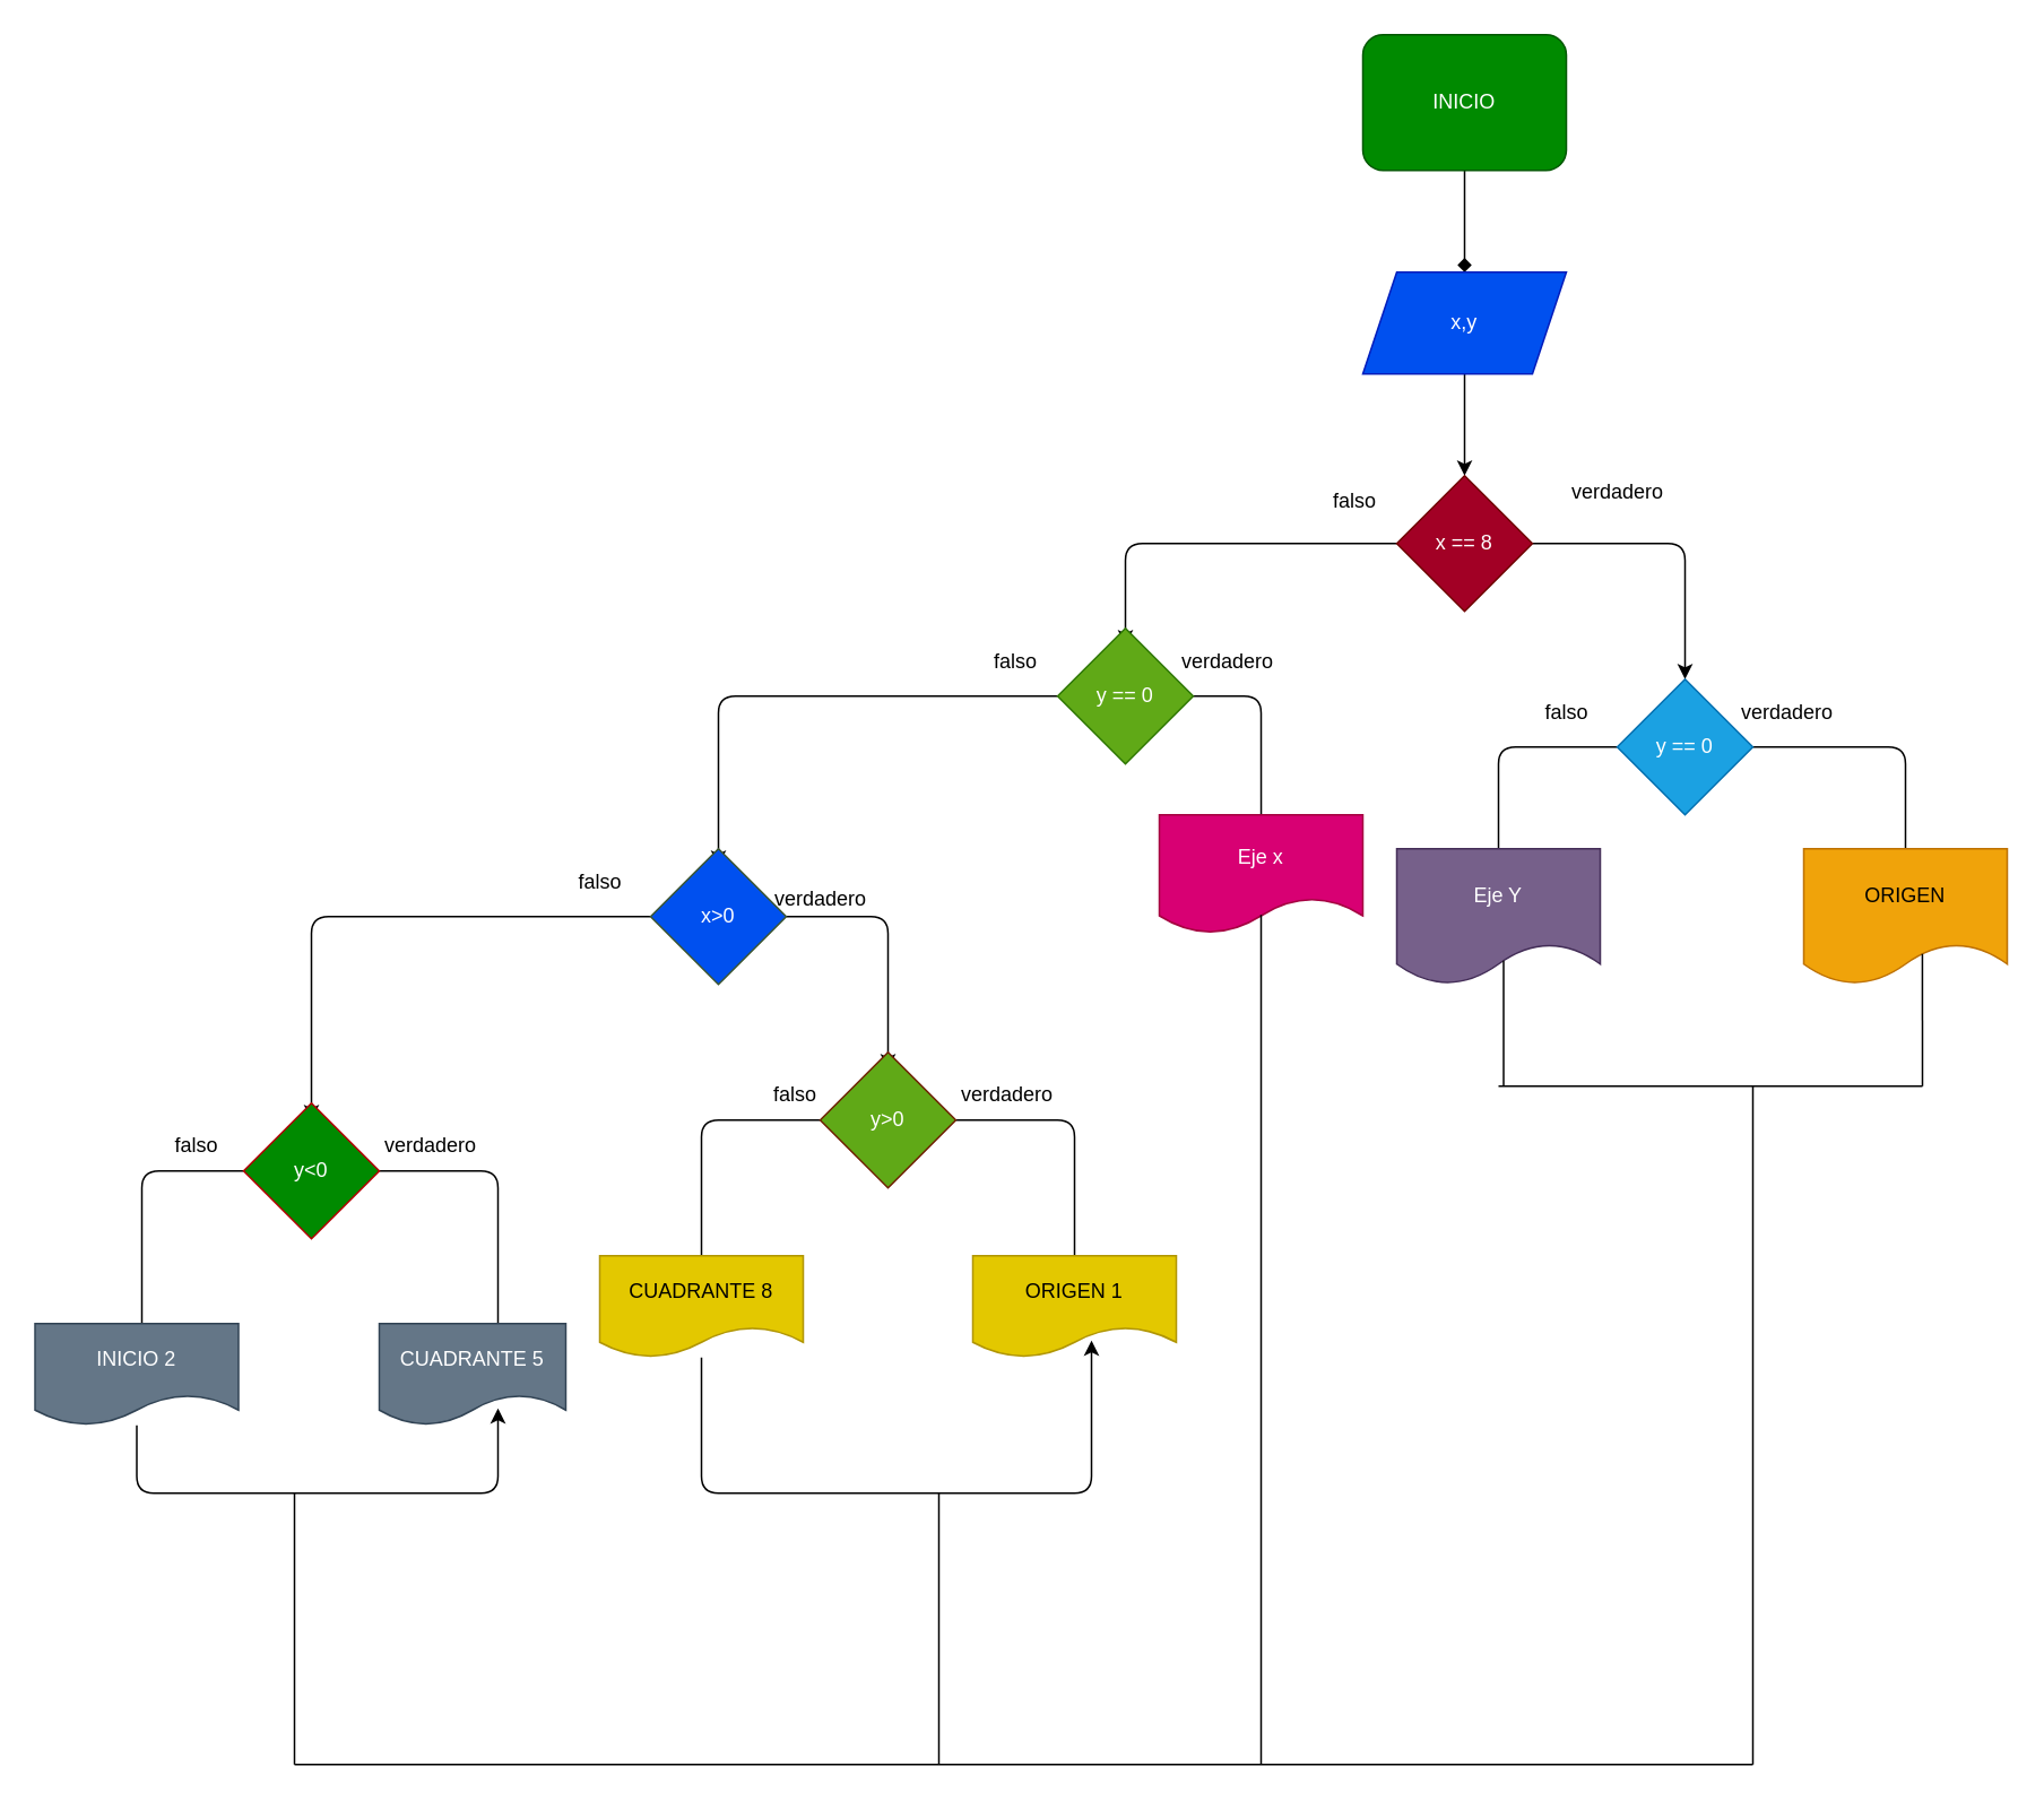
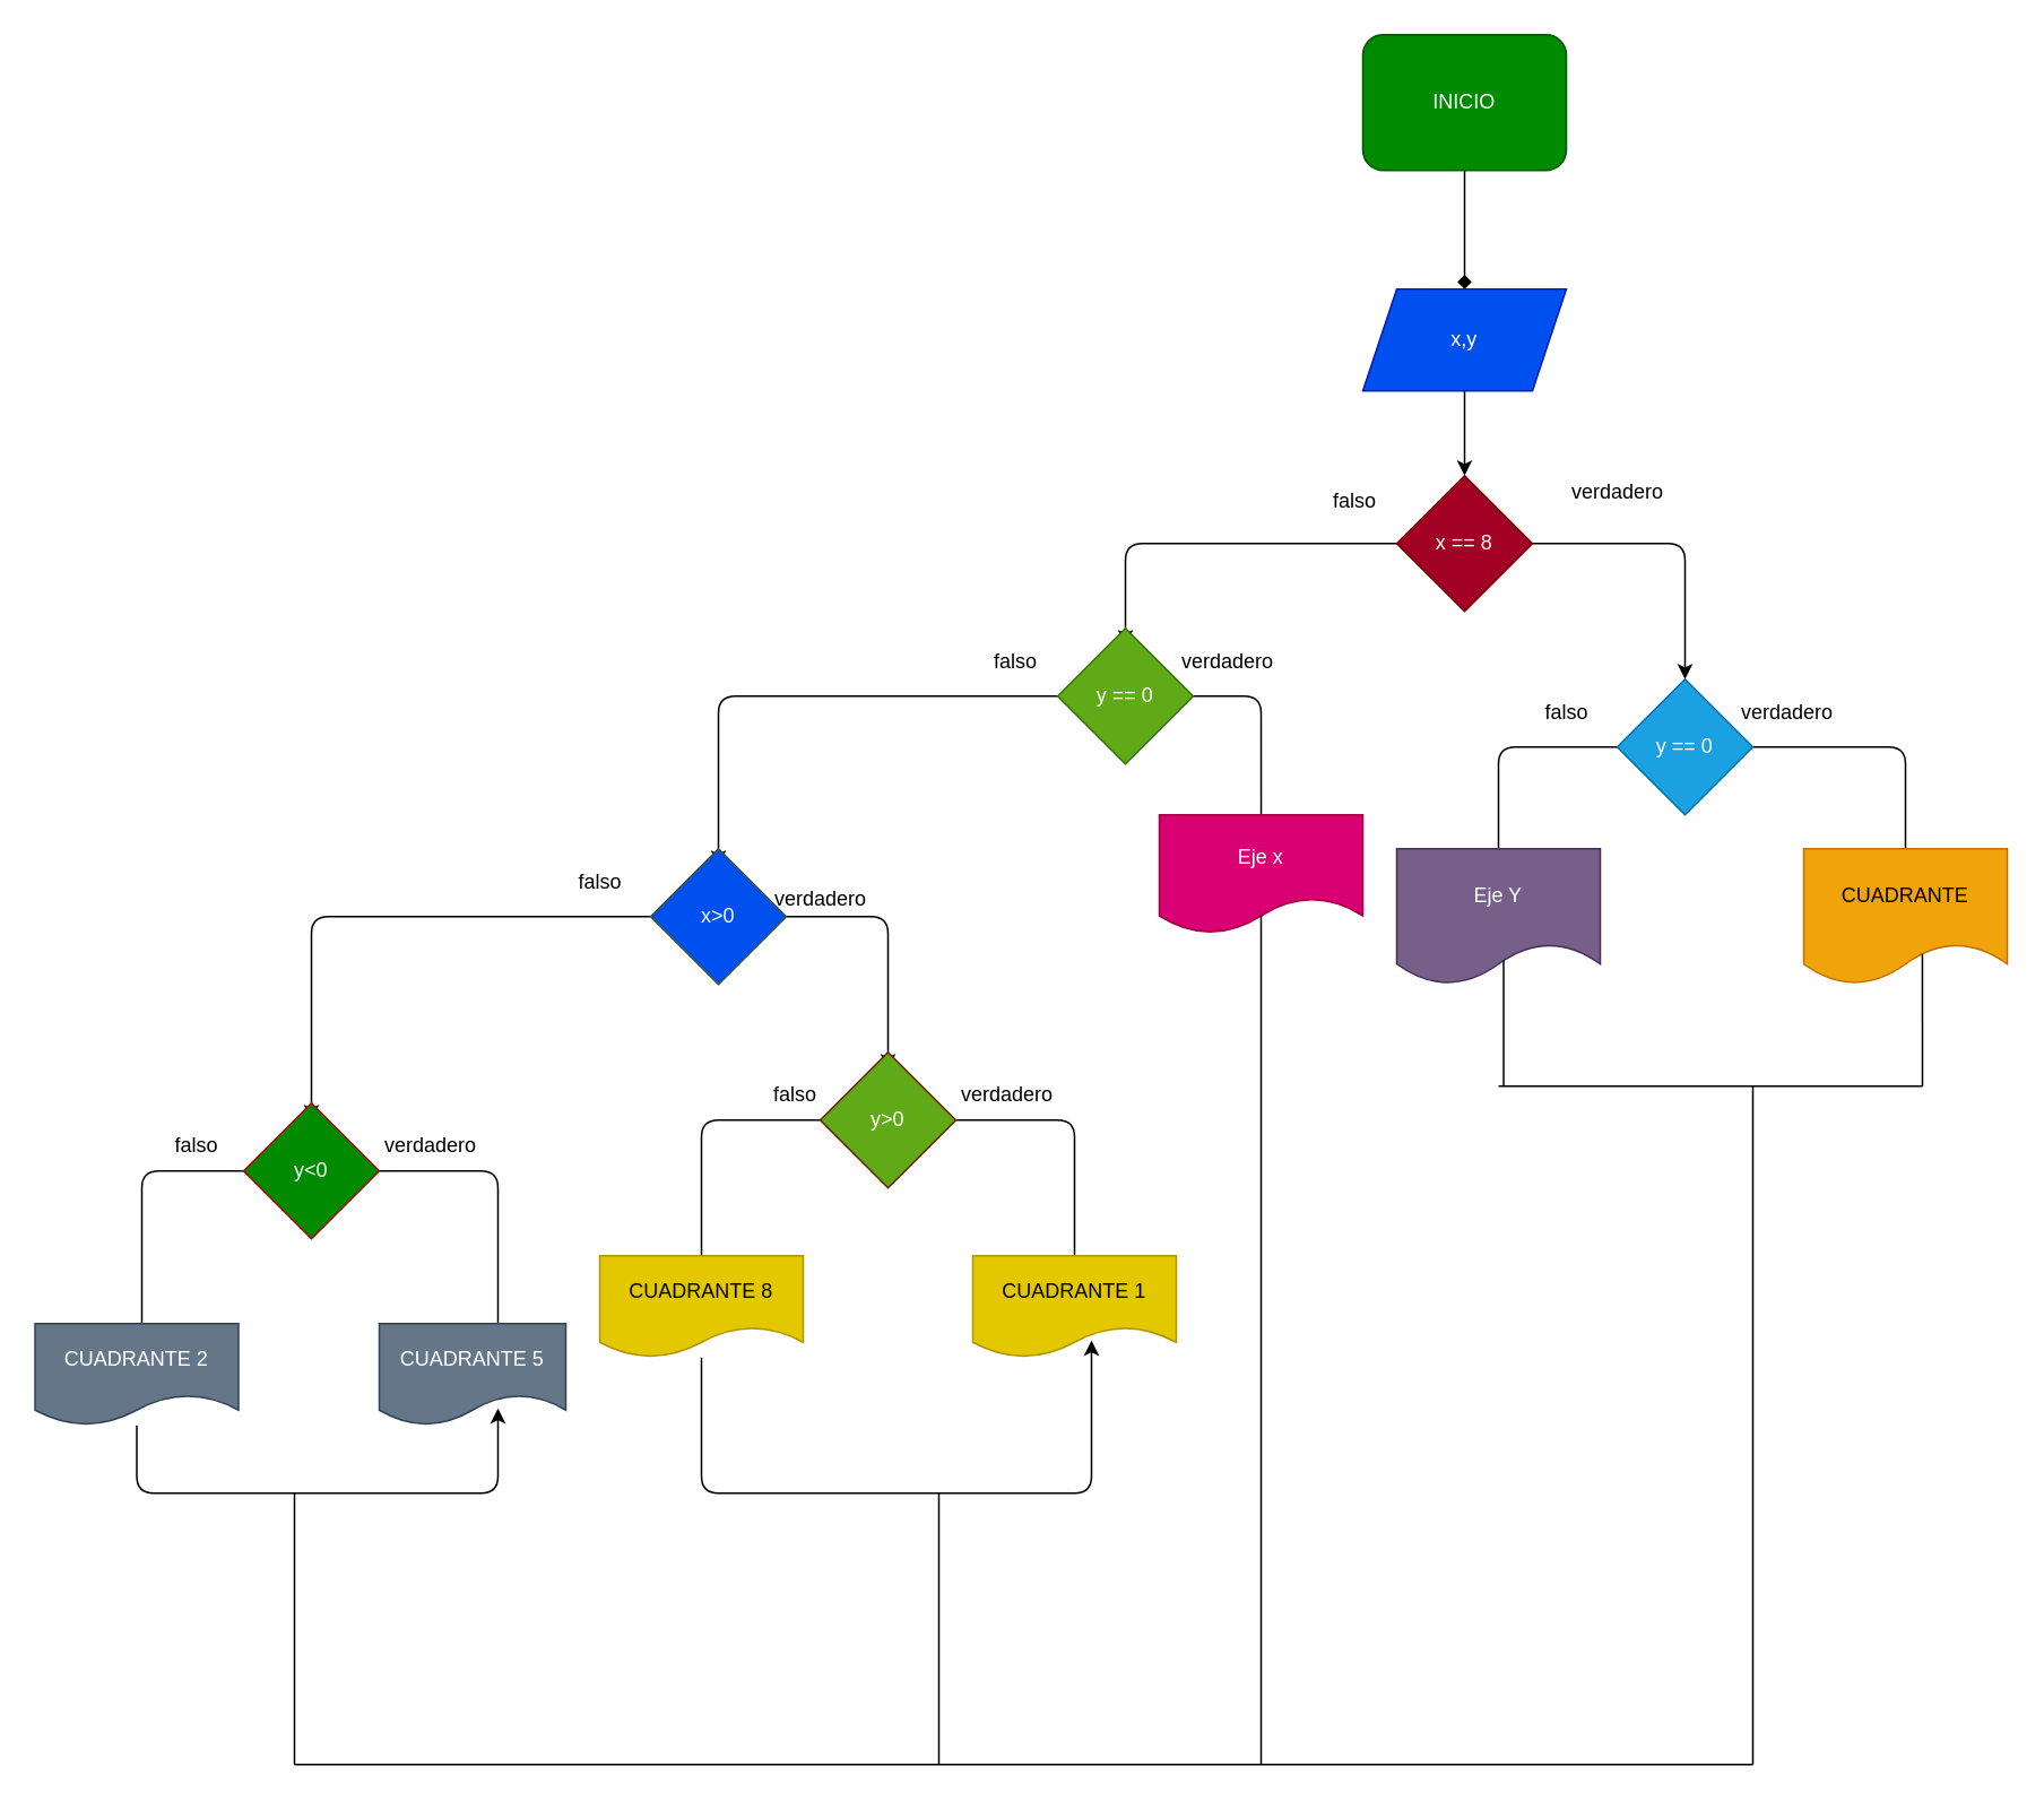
- <mxCell id="8" value="x,y" style="shape=parallelogram;perimeter=parallelogramPerimeter;whiteSpace=wrap;html=1;fixedSize=1;fillColor=#0050ef;fontColor=#ffffff;strokeColor=#001DBC;" parent="1" vertex="1"><mxGeometry x="803" y="160" width="120" height="60" as="geometry" /></mxCell>
+ <mxCell id="8" value="x,y" style="shape=parallelogram;perimeter=parallelogramPerimeter;whiteSpace=wrap;html=1;fixedSize=1;fillColor=#0050ef;fontColor=#ffffff;strokeColor=#001DBC;" parent="1" vertex="1"><mxGeometry x="803" y="170" width="120" height="60" as="geometry" /></mxCell>
- <mxCell id="12" value="ORIGEN" style="shape=document;whiteSpace=wrap;html=1;boundedLbl=1;fillColor=#f0a30a;fontColor=#000000;strokeColor=#BD7000;" parent="1" vertex="1"><mxGeometry x="1063" y="500" width="120" height="80" as="geometry" /></mxCell>
+ <mxCell id="12" value="CUADRANTE" style="shape=document;whiteSpace=wrap;html=1;boundedLbl=1;fillColor=#f0a30a;fontColor=#000000;strokeColor=#BD7000;" parent="1" vertex="1"><mxGeometry x="1063" y="500" width="120" height="80" as="geometry" /></mxCell>
- <mxCell id="30" value="ORIGEN 1" style="shape=document;whiteSpace=wrap;html=1;boundedLbl=1;fillColor=#e3c800;fontColor=#000000;strokeColor=#B09500;" vertex="1" parent="1"><mxGeometry x="573" y="740" width="120" height="60" as="geometry" /></mxCell>
+ <mxCell id="30" value="CUADRANTE 1" style="shape=document;whiteSpace=wrap;html=1;boundedLbl=1;fillColor=#e3c800;fontColor=#000000;strokeColor=#B09500;" vertex="1" parent="1"><mxGeometry x="573" y="740" width="120" height="60" as="geometry" /></mxCell>
- <mxCell id="38" value="INICIO 2" style="shape=document;whiteSpace=wrap;html=1;boundedLbl=1;fillColor=#647687;fontColor=#ffffff;strokeColor=#314354;" vertex="1" parent="1"><mxGeometry x="20" y="780" width="120" height="60" as="geometry" /></mxCell>
+ <mxCell id="38" value="CUADRANTE 2" style="shape=document;whiteSpace=wrap;html=1;boundedLbl=1;fillColor=#647687;fontColor=#ffffff;strokeColor=#314354;" vertex="1" parent="1"><mxGeometry x="20" y="780" width="120" height="60" as="geometry" /></mxCell>
